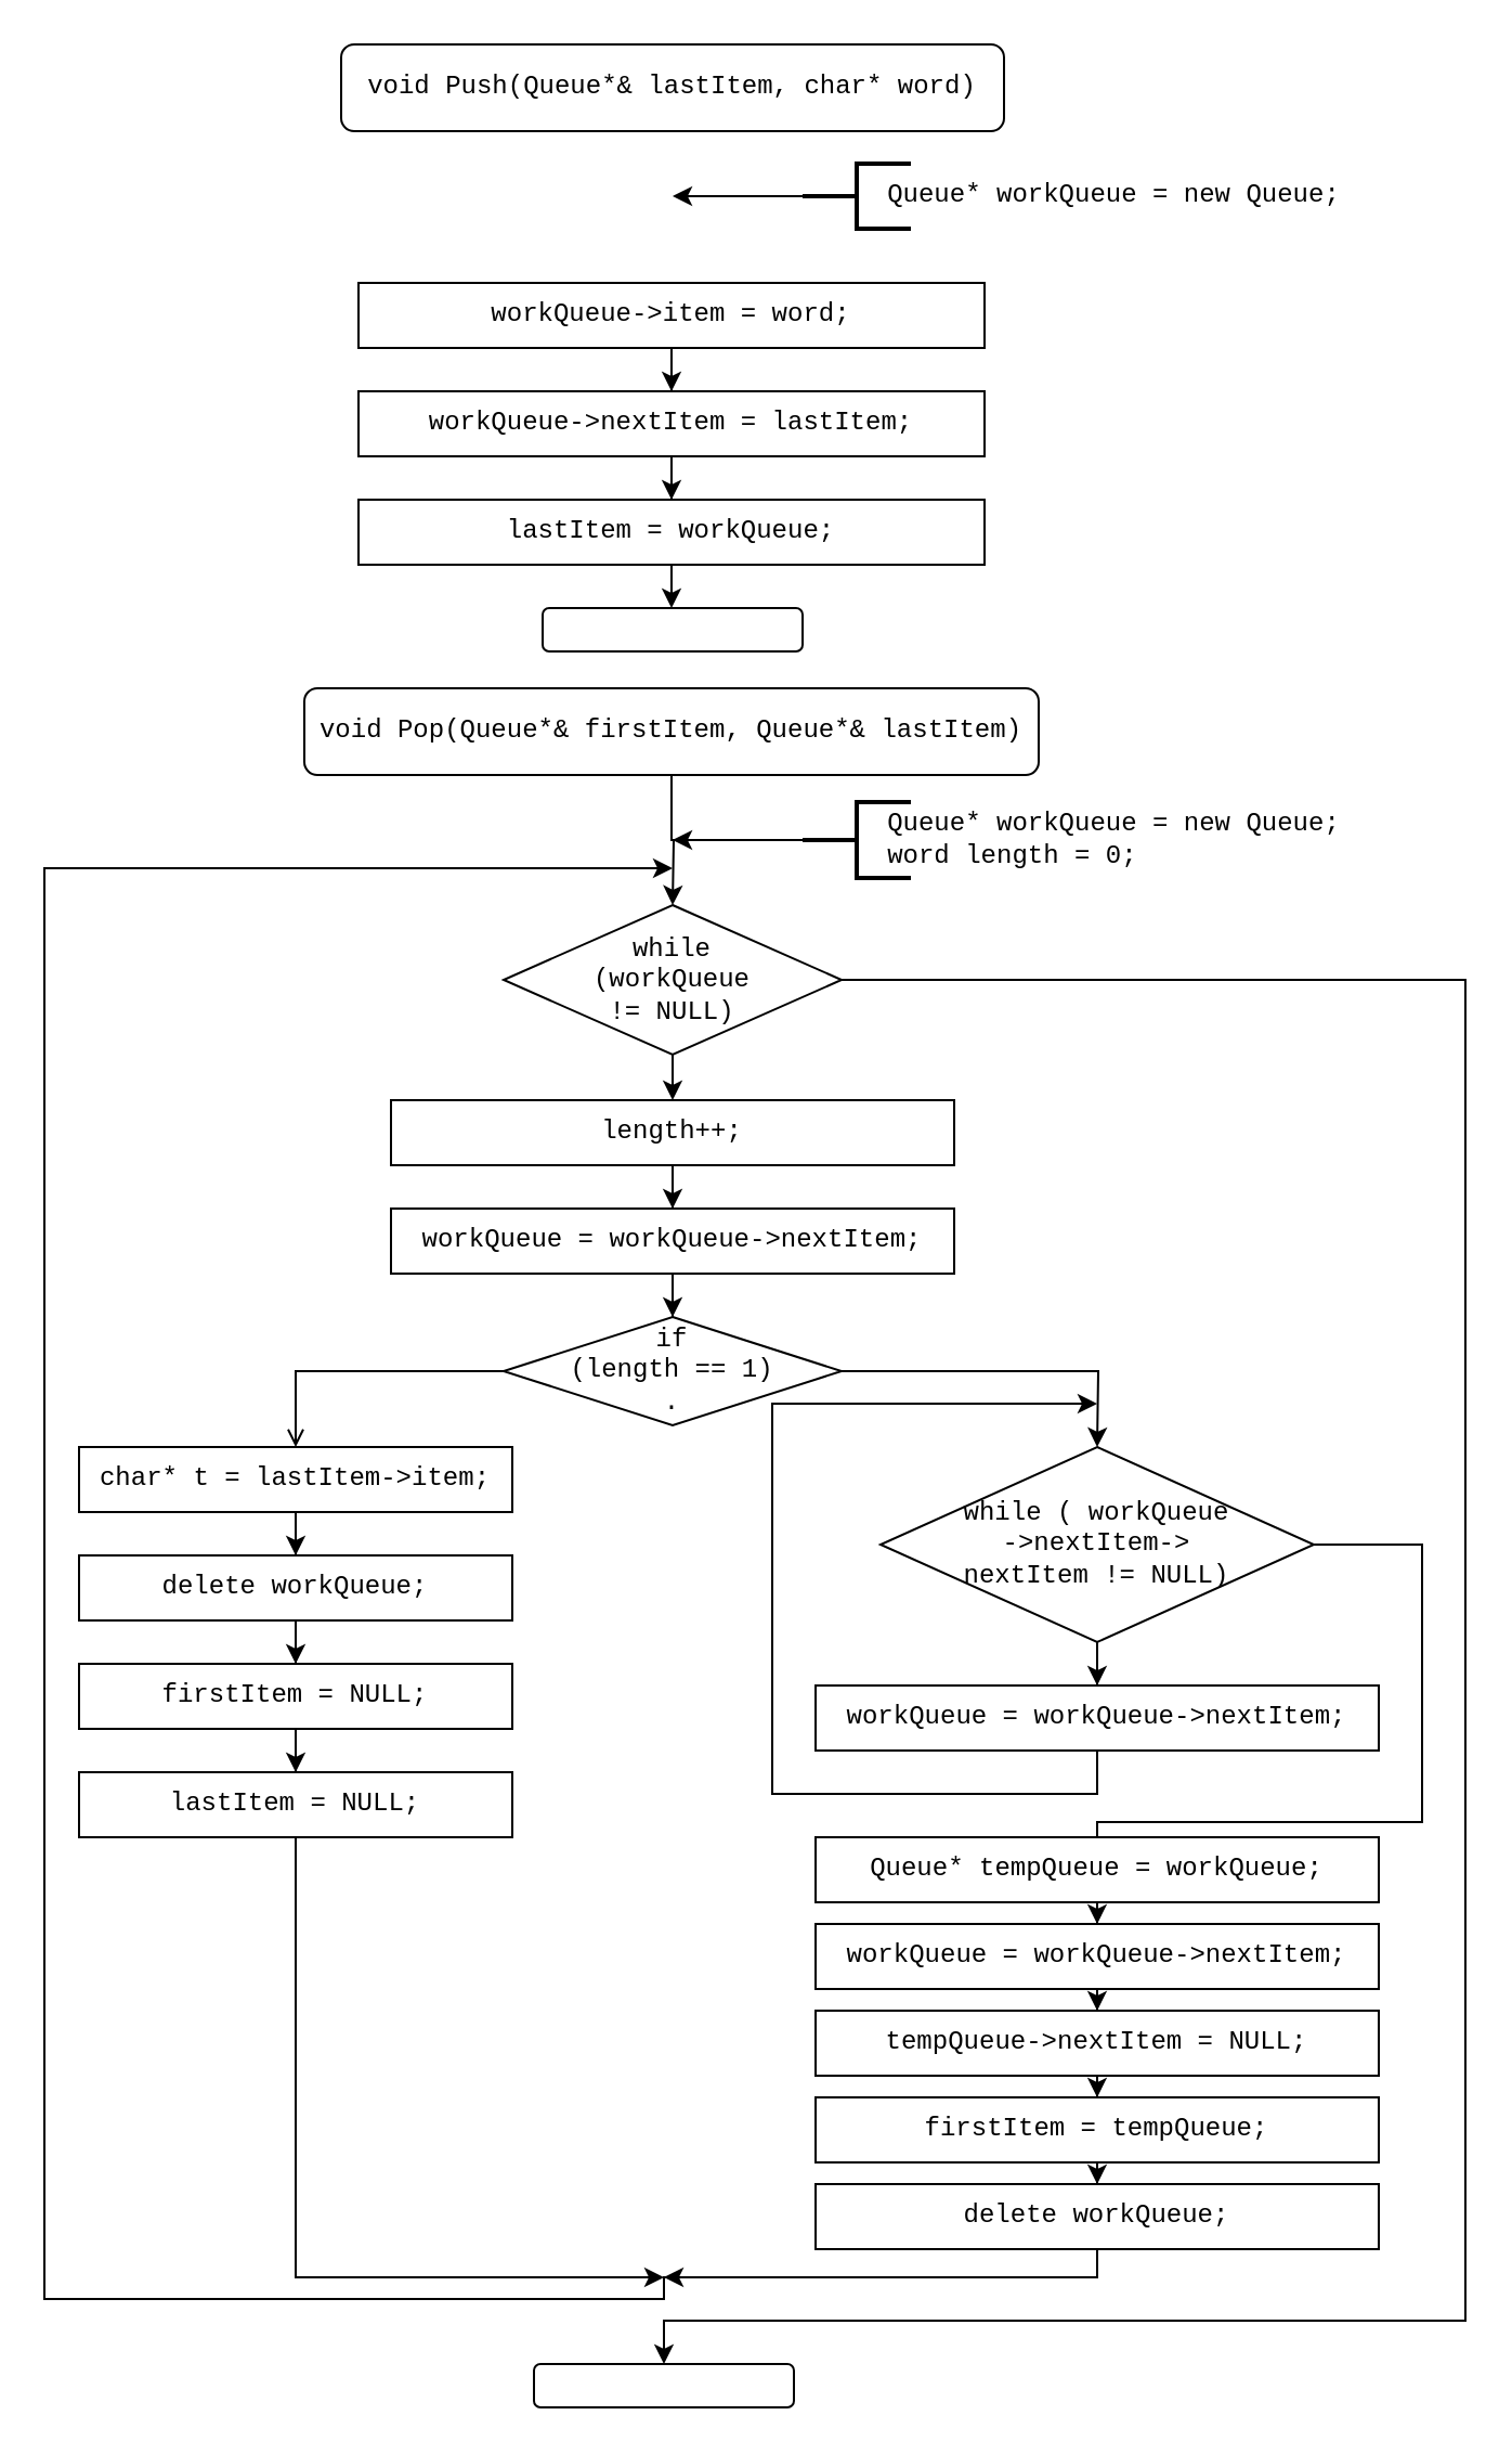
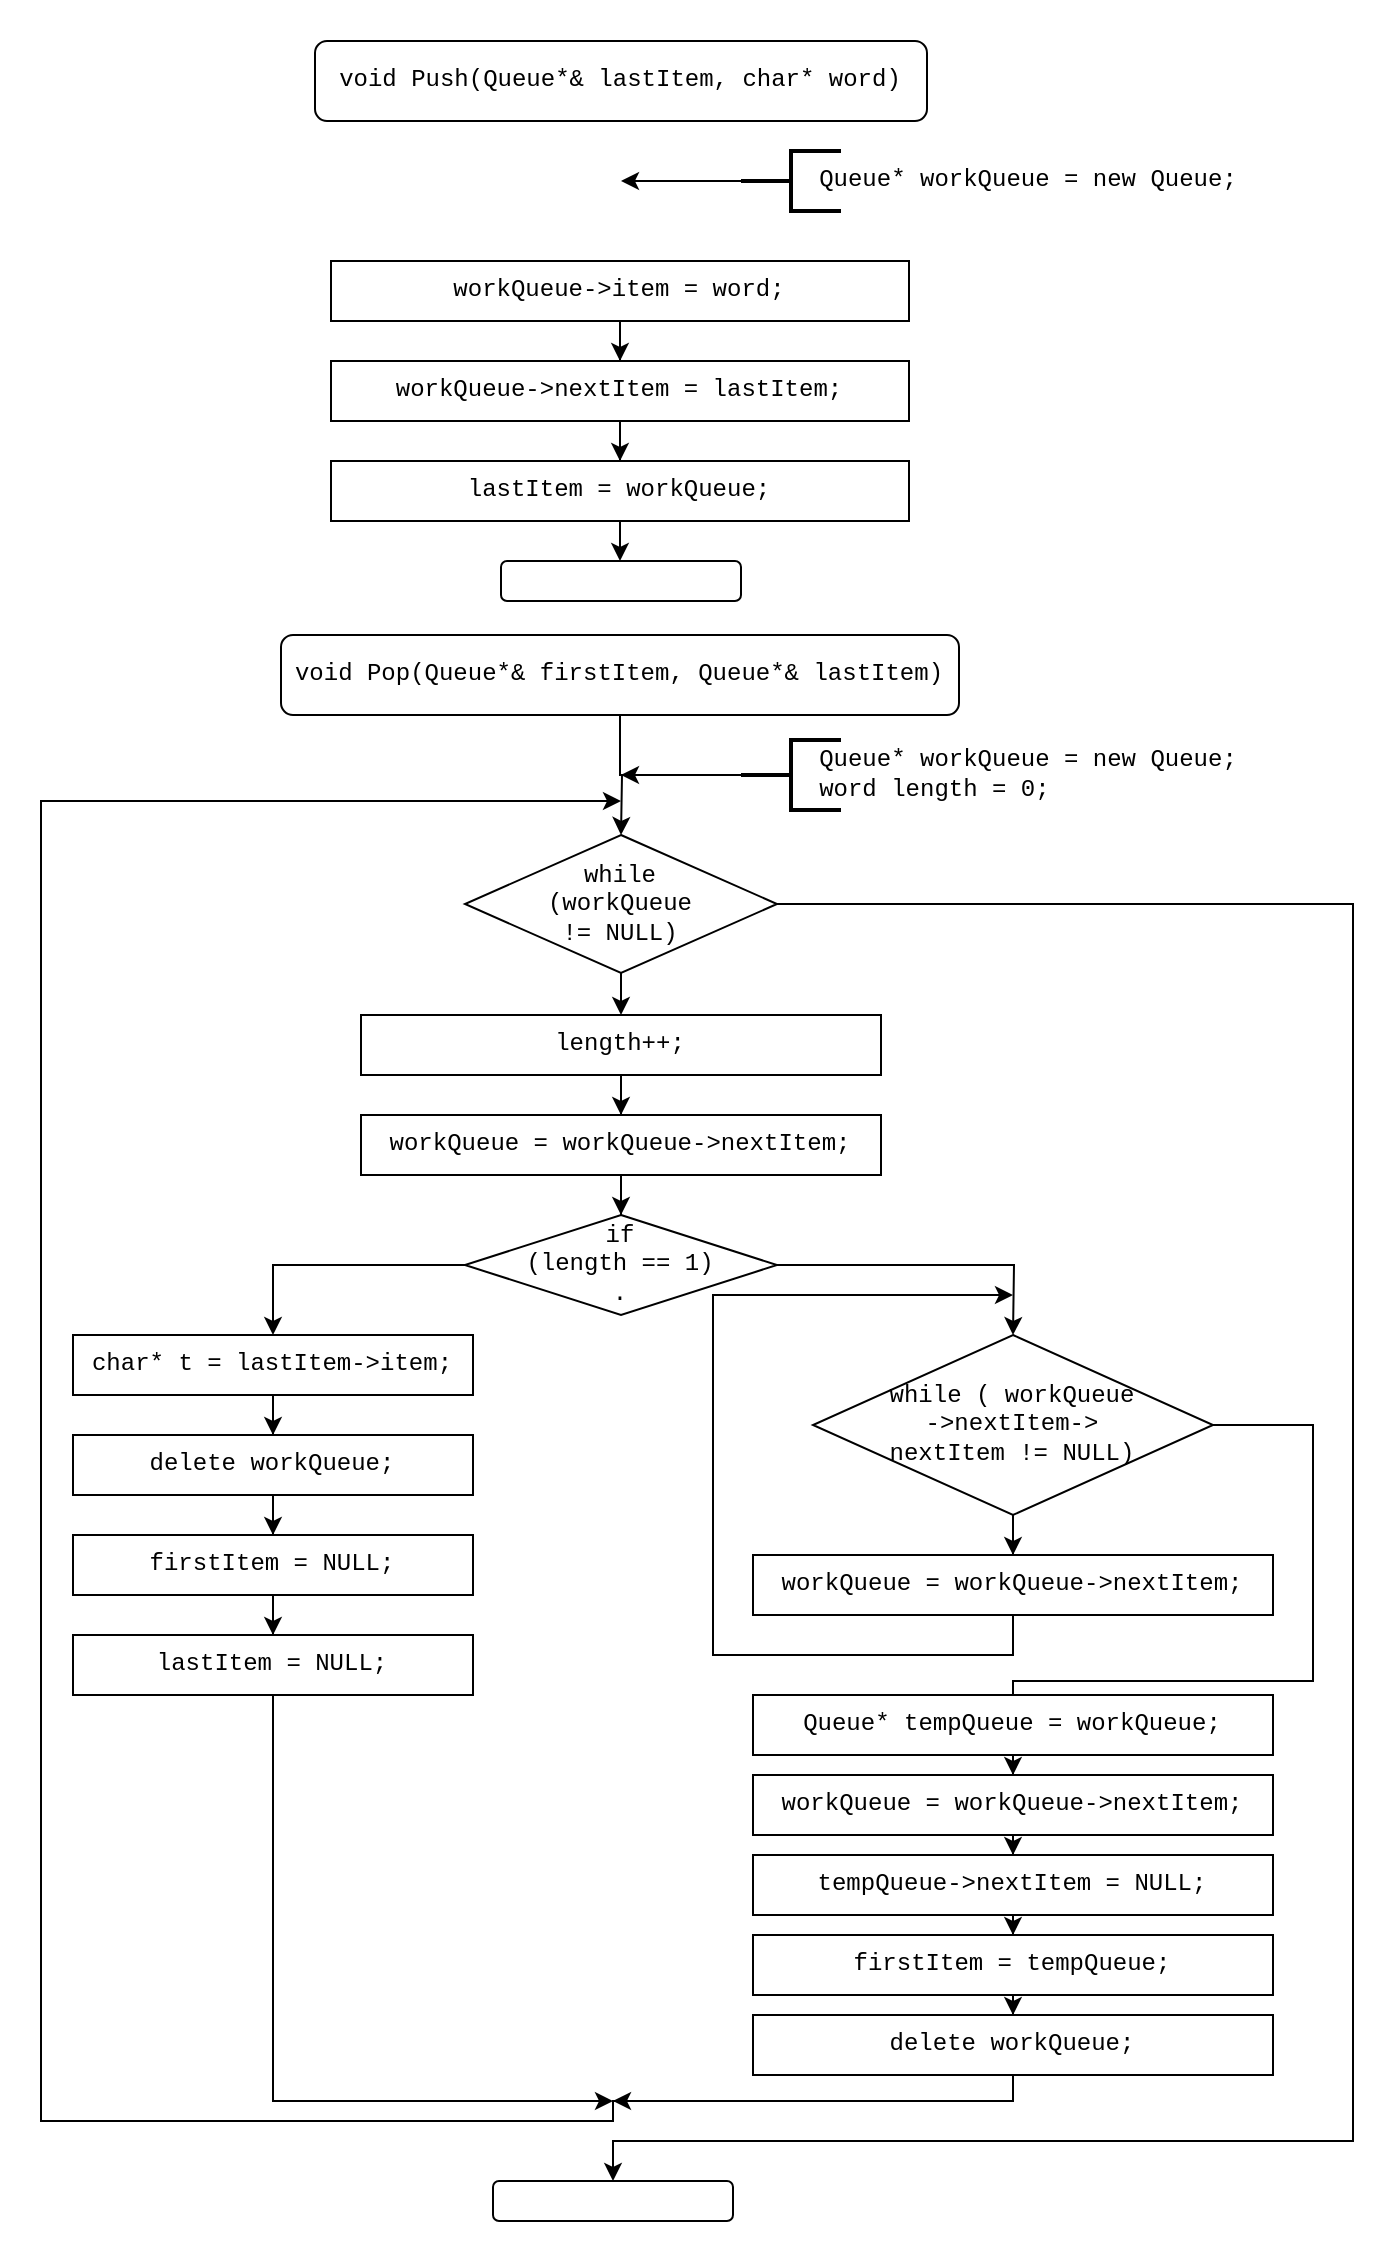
- <mxCell id="25" style="edgeStyle=orthogonalEdgeStyle;rounded=0;orthogonalLoop=1;jettySize=auto;html=1;fontFamily=Courier New;entryX=0.5;entryY=0;entryDx=0;entryDy=0;endArrow=open;" edge="1" parent="1" source="27" target="29"><mxGeometry relative="1" as="geometry"><mxPoint x="136" y="667" as="targetPoint" /><Array as="points"><mxPoint x="136" y="632" /></Array></mxGeometry></mxCell>
+ <mxCell id="25" style="edgeStyle=orthogonalEdgeStyle;rounded=0;orthogonalLoop=1;jettySize=auto;html=1;fontFamily=Courier New;entryX=0.5;entryY=0;entryDx=0;entryDy=0;" edge="1" parent="1" source="27" target="29"><mxGeometry relative="1" as="geometry"><mxPoint x="136" y="667" as="targetPoint" /><Array as="points"><mxPoint x="136" y="632" /></Array></mxGeometry></mxCell>
